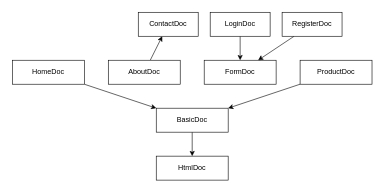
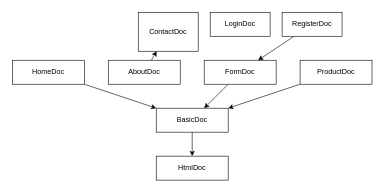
- <mxCell id="13" value="ContactDoc" style="whiteSpace=wrap;html=1;" vertex="1" parent="1"><mxGeometry x="230" y="20" width="100" height="40" as="geometry" /></mxCell>
+ <mxCell id="13" value="ContactDoc" style="whiteSpace=wrap;html=1;" vertex="1" parent="1"><mxGeometry x="230" y="20" width="100" height="65" as="geometry" /></mxCell>
- <mxCell id="14" style="edgeStyle=none;html=1;" edge="1" parent="1" source="15" target="10"><mxGeometry relative="1" as="geometry" /></mxCell>
+ <mxCell id="9" style="edgeStyle=none;html=1;" edge="1" parent="1" source="10" target="4"><mxGeometry relative="1" as="geometry" /></mxCell>
